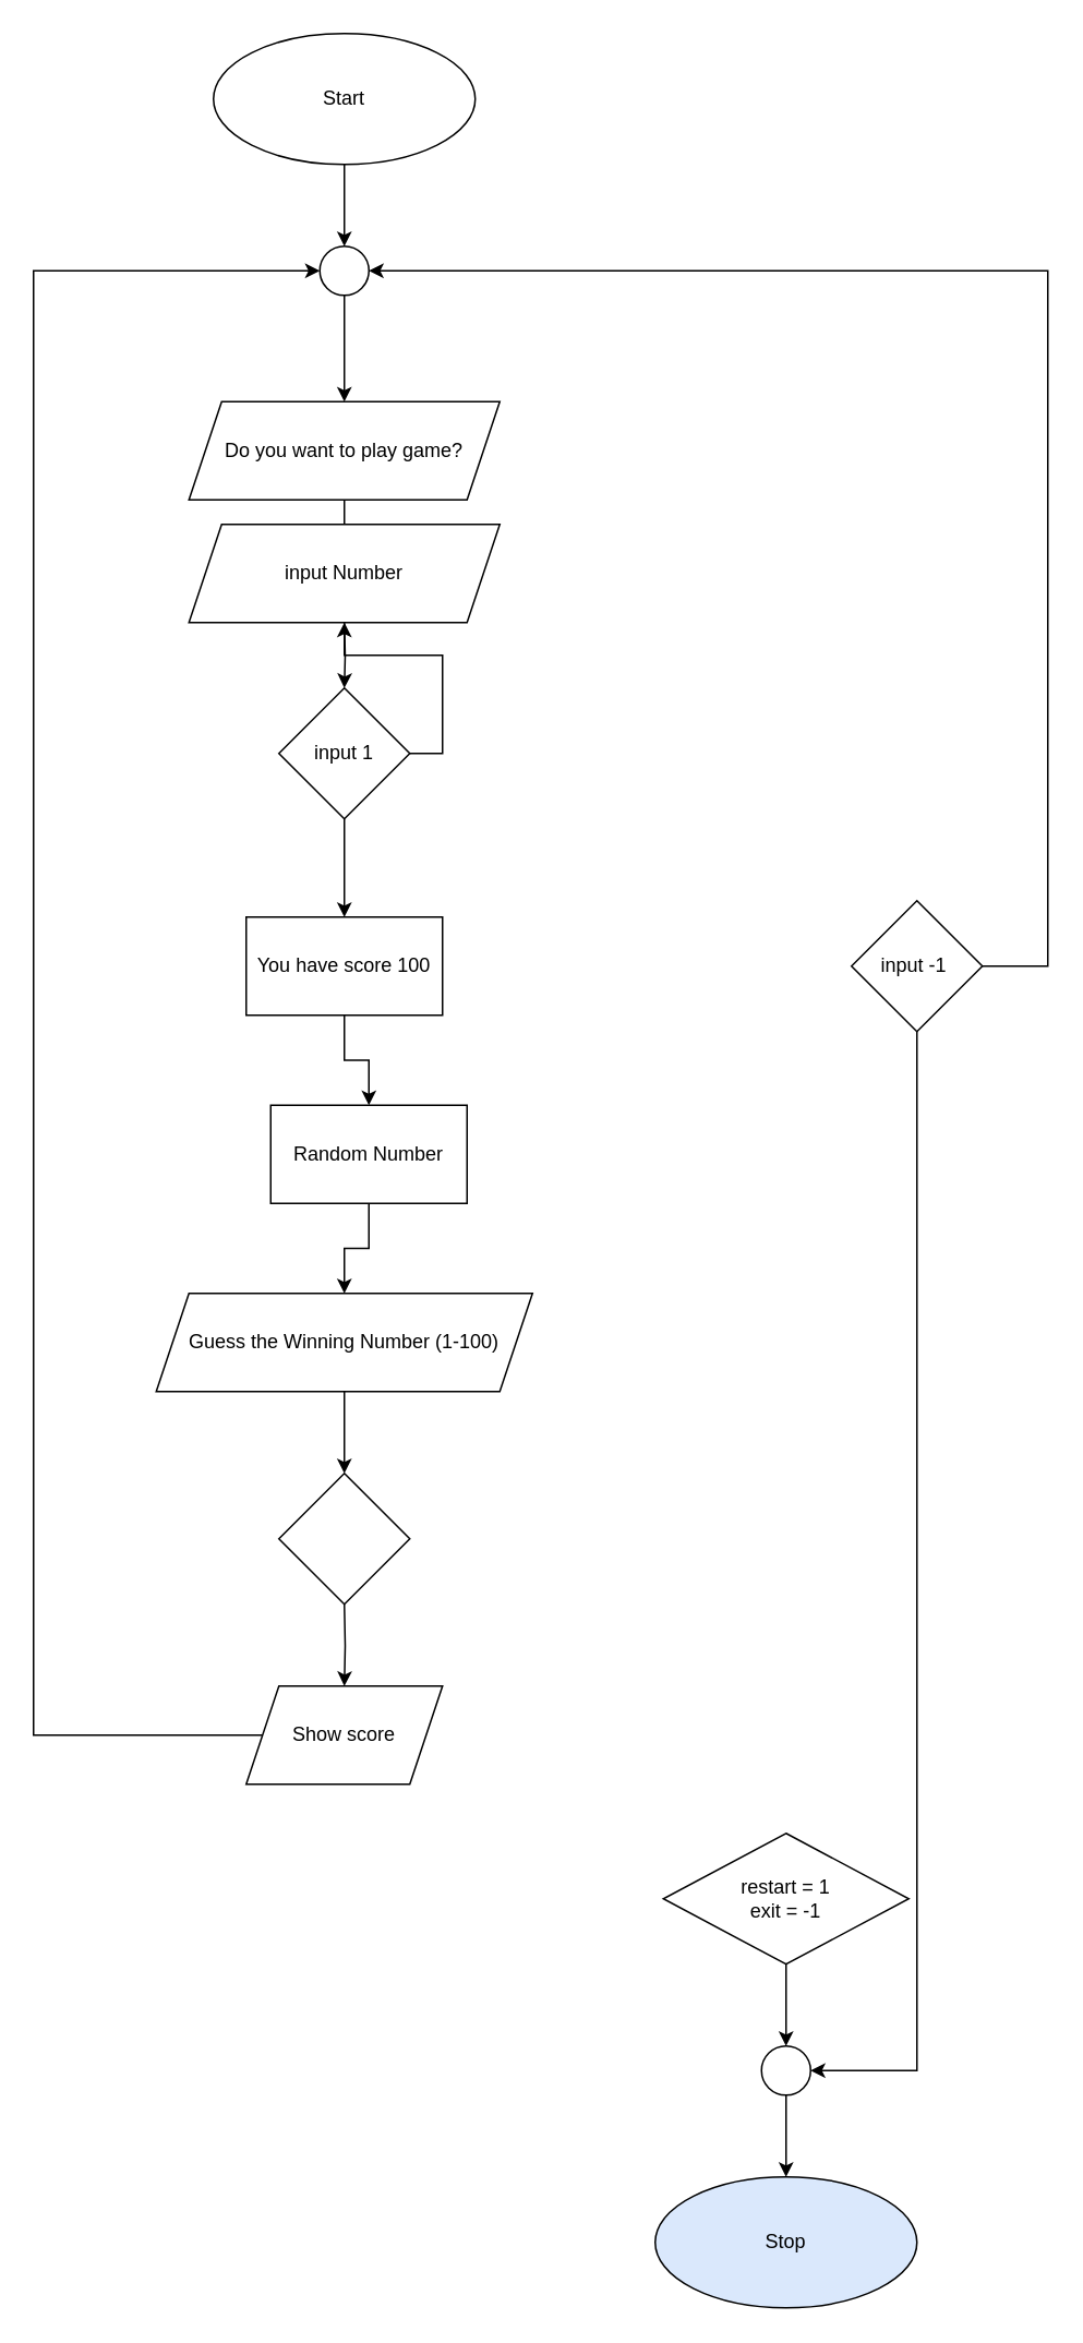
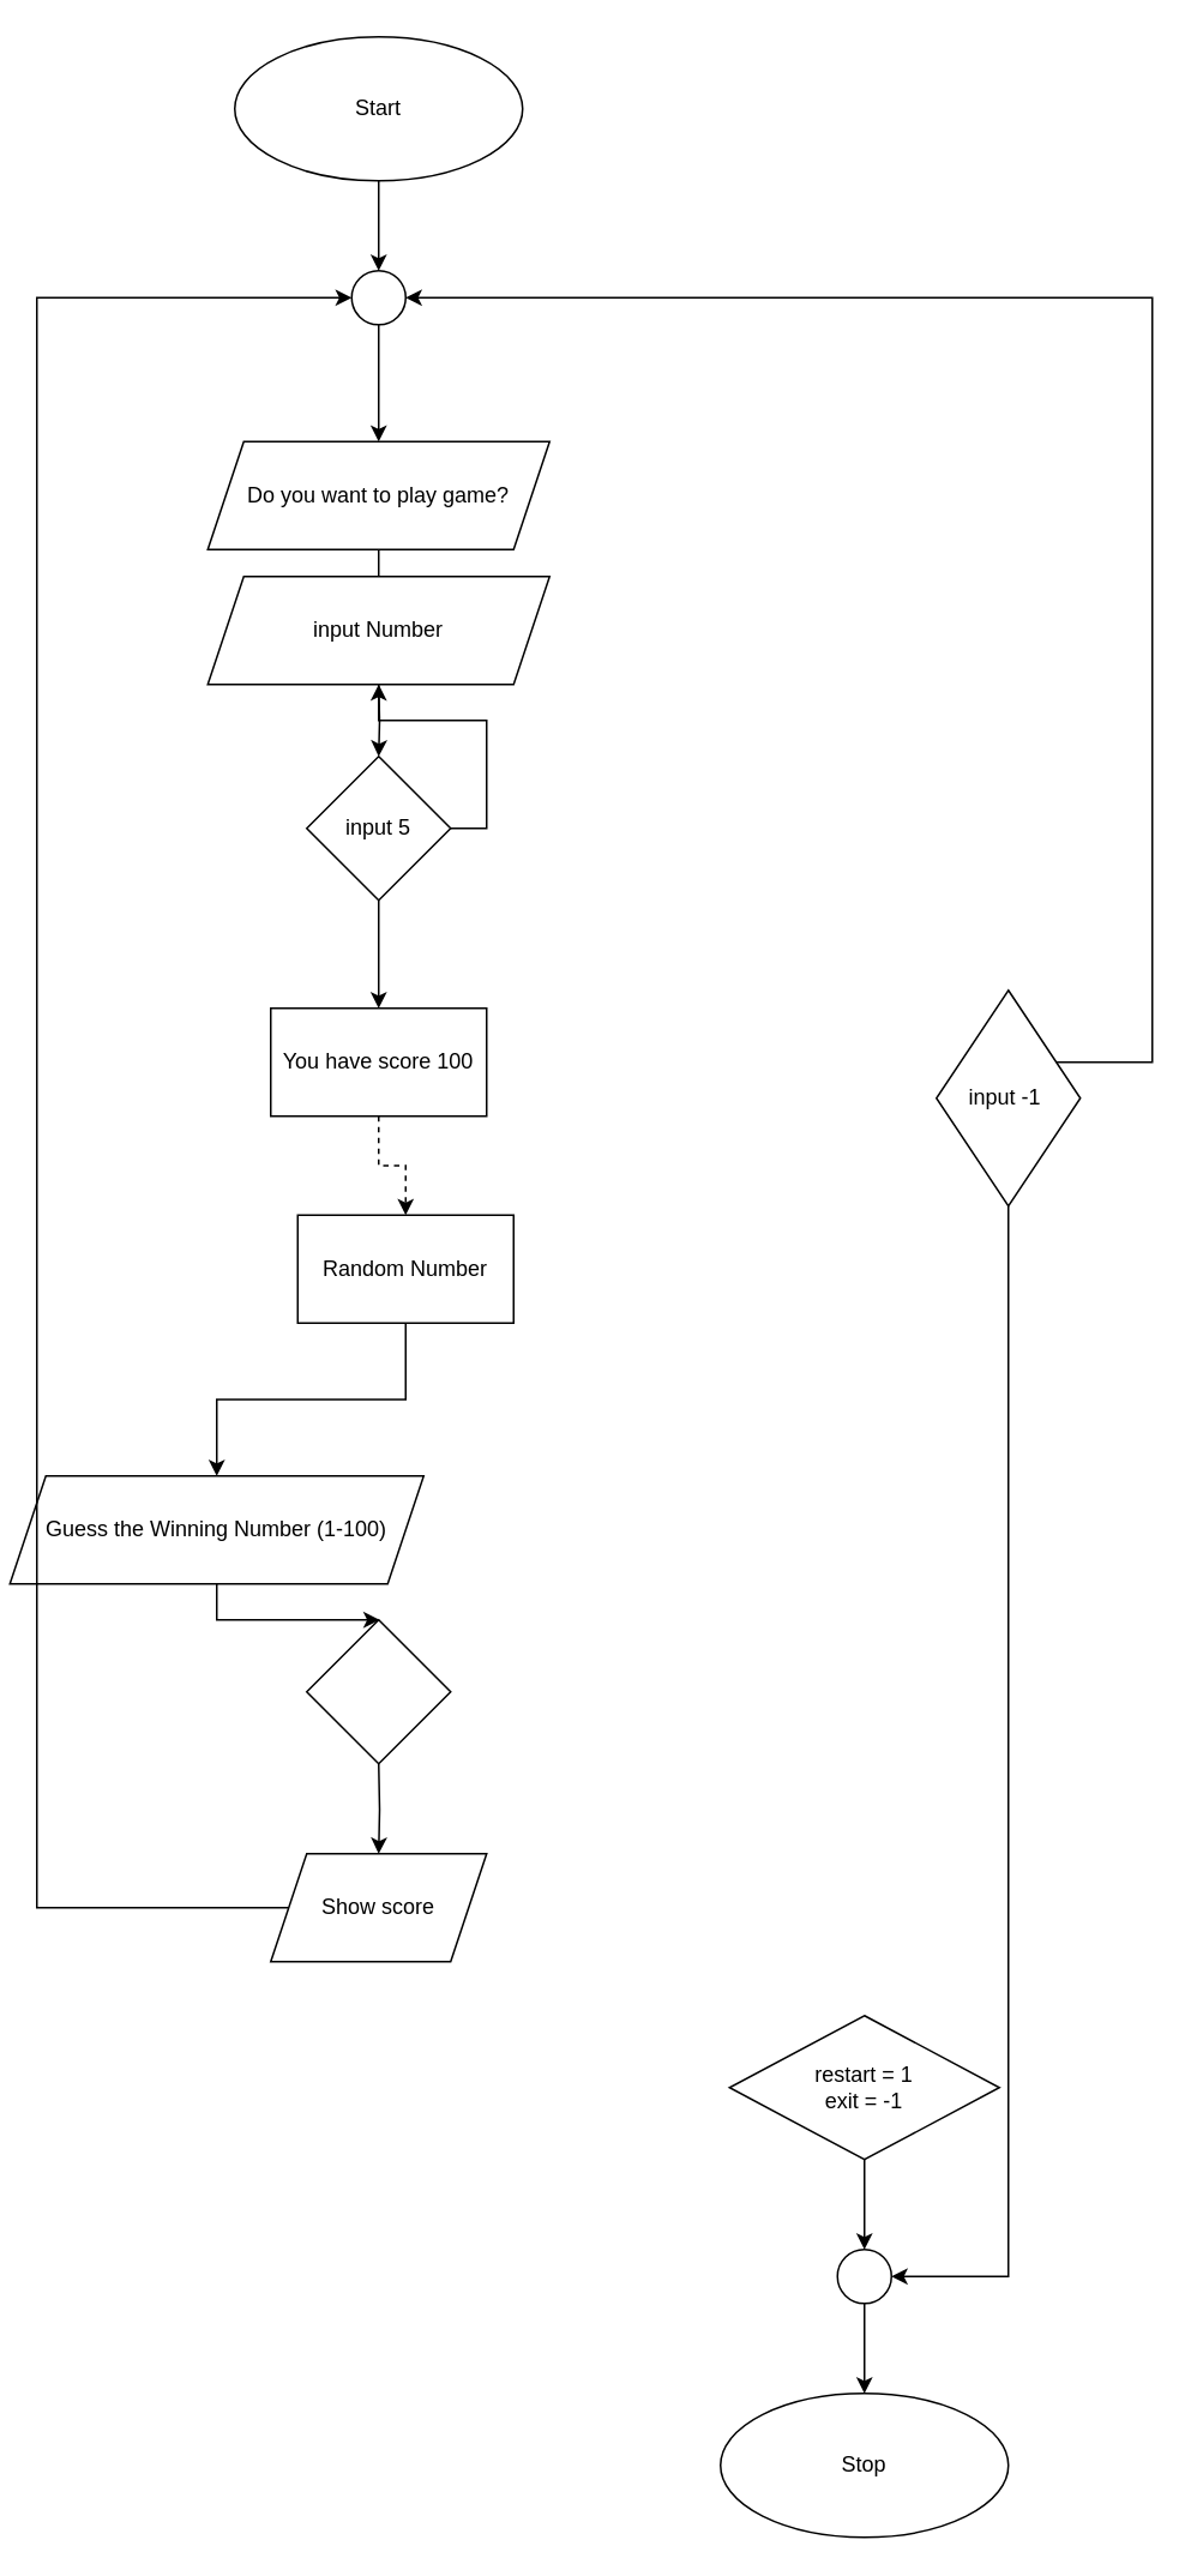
- <mxCell id="15" value="input 1" style="rhombus;whiteSpace=wrap;html=1;" vertex="1" parent="1"><mxGeometry x="170" y="420" width="80" height="80" as="geometry" /></mxCell>
+ <mxCell id="15" value="input 5" style="rhombus;whiteSpace=wrap;html=1;" vertex="1" parent="1"><mxGeometry x="170" y="420" width="80" height="80" as="geometry" /></mxCell>
- <mxCell id="20" value="input -1&amp;nbsp;" style="rhombus;whiteSpace=wrap;html=1;" vertex="1" parent="1"><mxGeometry x="520" y="550" width="80" height="80" as="geometry" /></mxCell>
+ <mxCell id="20" value="input -1&amp;nbsp;" style="rhombus;whiteSpace=wrap;html=1;" vertex="1" parent="1"><mxGeometry x="520" y="550" width="80" height="120" as="geometry" /></mxCell>
- <mxCell id="16" value="" style="edgeStyle=orthogonalEdgeStyle;rounded=0;orthogonalLoop=1;jettySize=auto;html=1;" edge="1" parent="1" source="17" target="22"><mxGeometry relative="1" as="geometry" /></mxCell>
+ <mxCell id="16" value="" style="edgeStyle=orthogonalEdgeStyle;rounded=0;orthogonalLoop=1;jettySize=auto;html=1;dashed=1;" edge="1" parent="1" source="17" target="22"><mxGeometry relative="1" as="geometry" /></mxCell>
- <mxCell id="24" value="Guess the Winning Number (1-100)" style="shape=parallelogram;perimeter=parallelogramPerimeter;whiteSpace=wrap;html=1;fixedSize=1;" vertex="1" parent="1"><mxGeometry x="95" y="790" width="230" height="60" as="geometry" /></mxCell>
+ <mxCell id="24" value="Guess the Winning Number (1-100)" style="shape=parallelogram;perimeter=parallelogramPerimeter;whiteSpace=wrap;html=1;fixedSize=1;" vertex="1" parent="1"><mxGeometry x="5" y="820" width="230" height="60" as="geometry" /></mxCell>
- <mxCell id="8" value="Stop" style="ellipse;whiteSpace=wrap;html=1;fillColor=#dae8fc;" vertex="1" parent="1"><mxGeometry x="400" y="1330" width="160" height="80" as="geometry" /></mxCell>
+ <mxCell id="8" value="Stop" style="ellipse;whiteSpace=wrap;html=1;" vertex="1" parent="1"><mxGeometry x="400" y="1330" width="160" height="80" as="geometry" /></mxCell>
